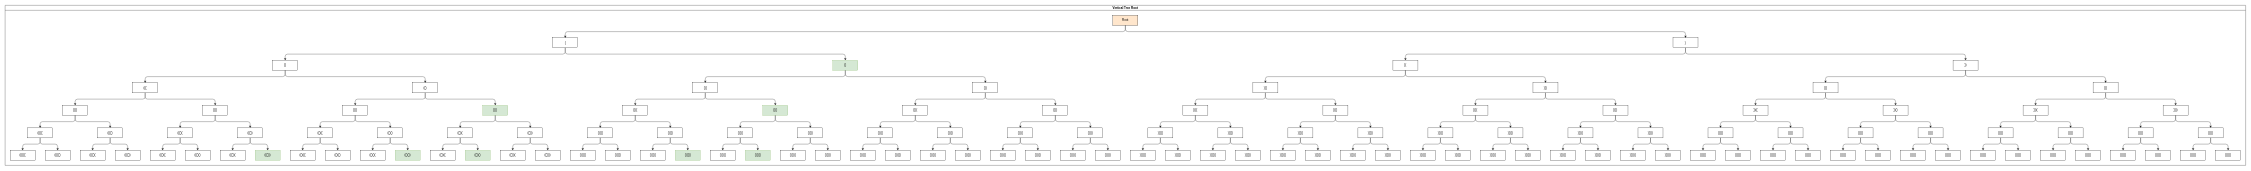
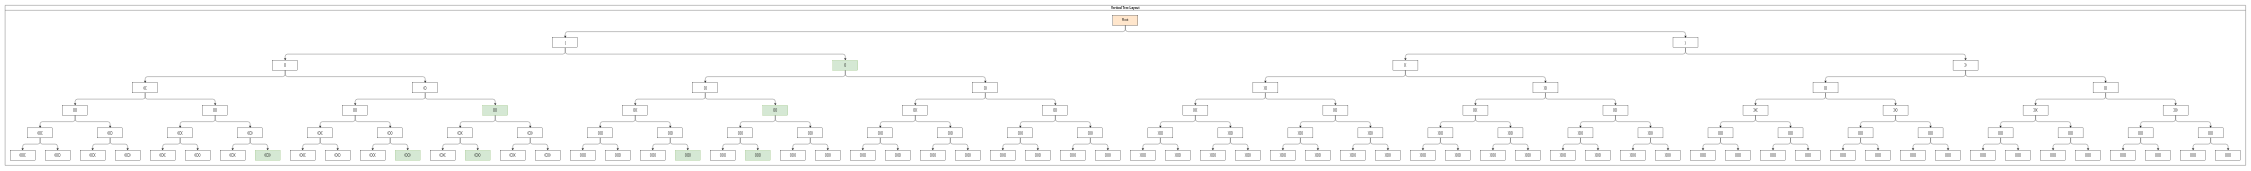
- <mxCell id="2" value="Vertical Tree Root" style="swimlane;startSize=20;horizontal=1;childLayout=treeLayout;horizontalTree=0;sortEdges=1;resizable=0;containerType=tree;fontSize=12;" vertex="1" parent="1"><mxGeometry x="20" y="20" width="8960" height="640" as="geometry" /></mxCell>
+ <mxCell id="2" value="Vertical Tree Layout" style="swimlane;startSize=20;horizontal=1;childLayout=treeLayout;horizontalTree=0;sortEdges=1;resizable=0;containerType=tree;fontSize=12;" vertex="1" parent="1"><mxGeometry x="20" y="20" width="8960" height="640" as="geometry" /></mxCell>
